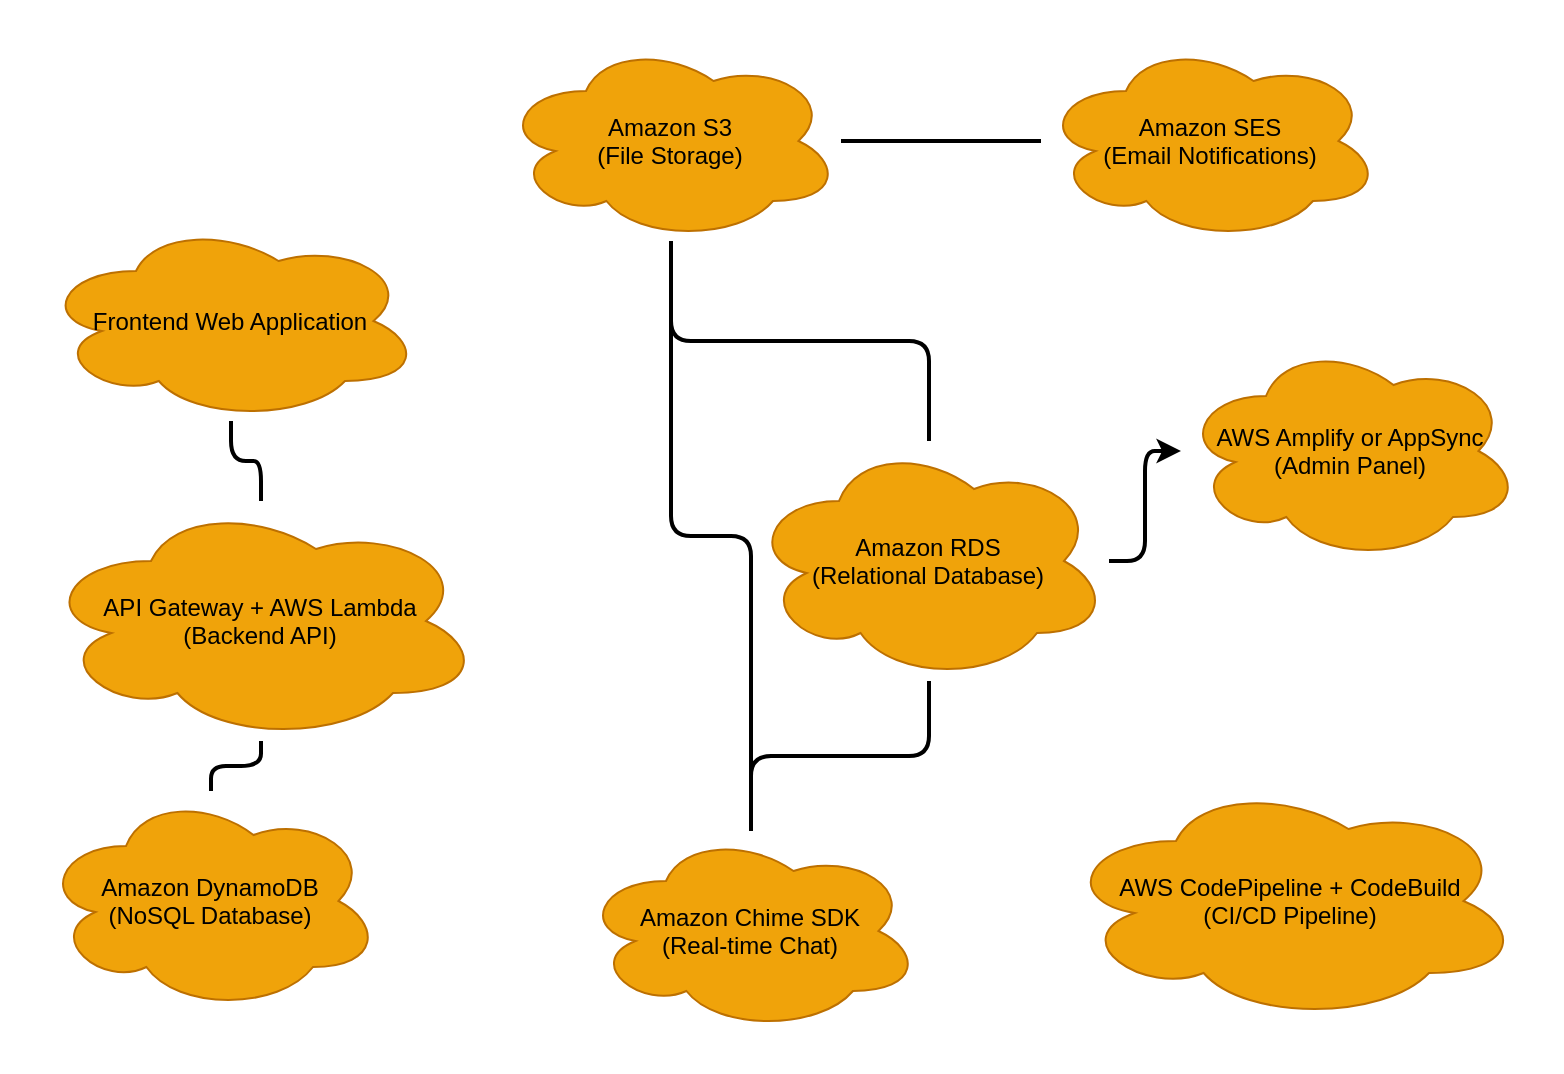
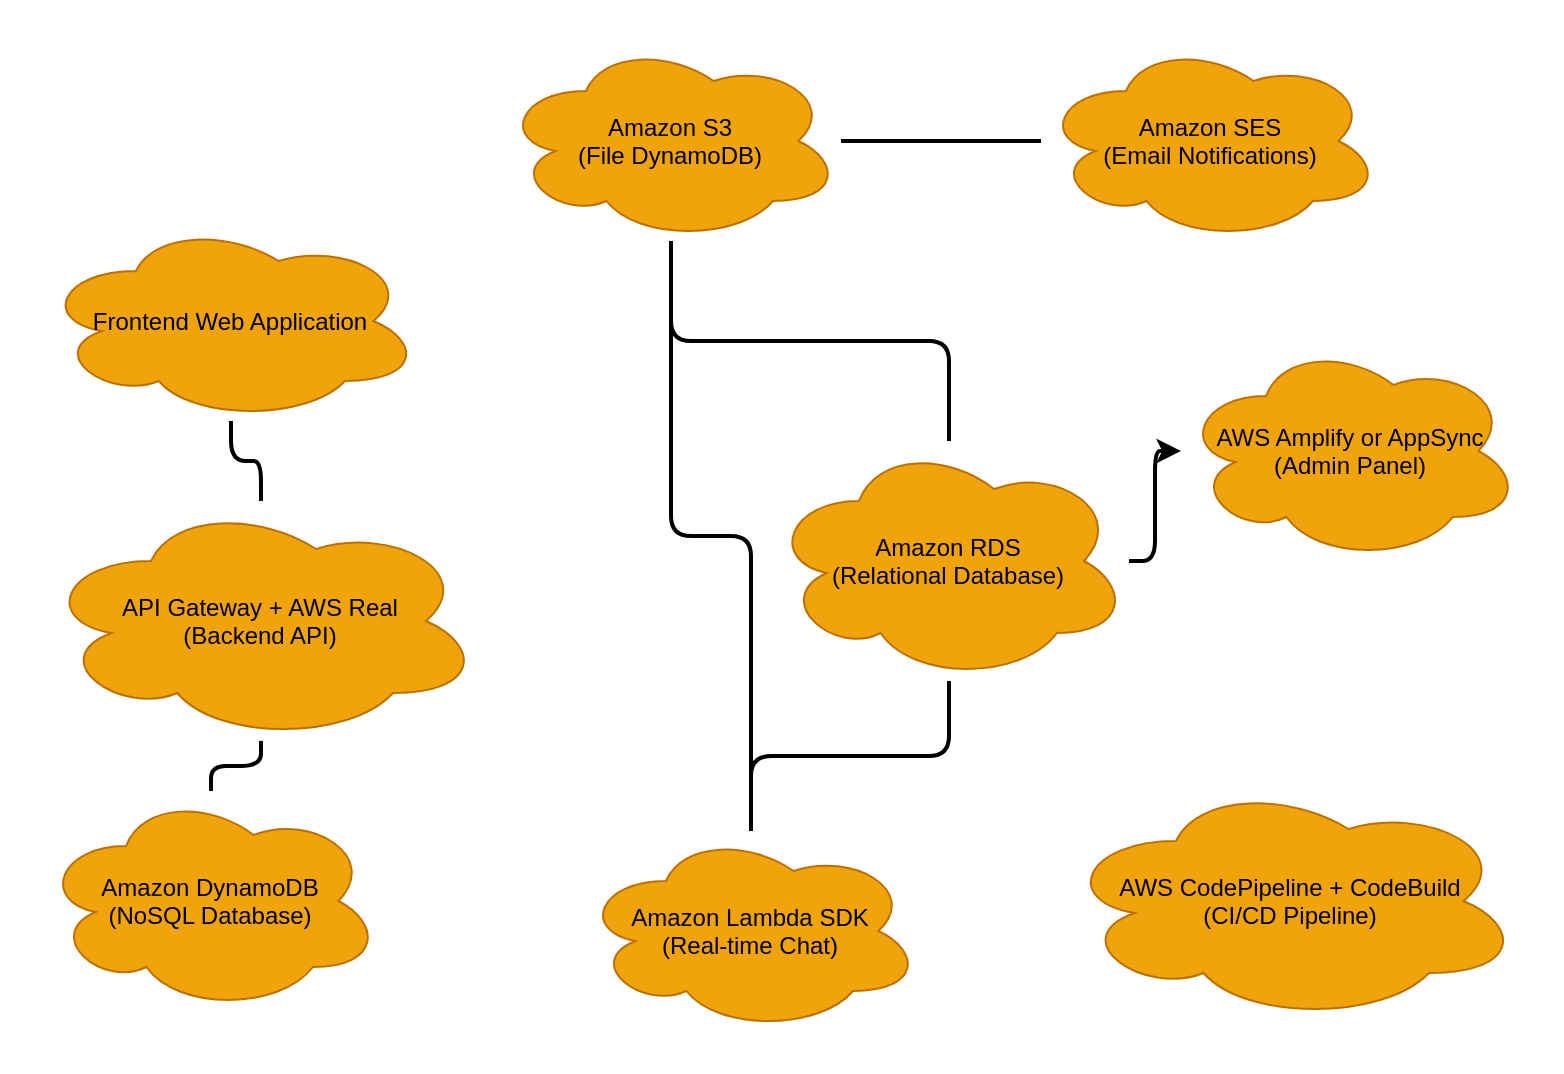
- <mxCell id="5" value="Amazon S3&#10;(File Storage)" style="shape=cloud;fillColor=#f0a30a;fontColor=#000000;strokeColor=#BD7000;" vertex="1" parent="1"><mxGeometry x="250" y="20" width="170" height="100" as="geometry" /></mxCell>
+ <mxCell id="5" value="Amazon S3&#10;(File DynamoDB)" style="shape=cloud;fillColor=#f0a30a;fontColor=#000000;strokeColor=#BD7000;" vertex="1" parent="1"><mxGeometry x="250" y="20" width="170" height="100" as="geometry" /></mxCell>
- <mxCell id="6" value="Amazon RDS&#10;(Relational Database)" style="shape=cloud;fillColor=#f0a30a;fontColor=#000000;strokeColor=#BD7000;" vertex="1" parent="1"><mxGeometry x="374" y="220" width="180" height="120" as="geometry" /></mxCell>
+ <mxCell id="6" value="Amazon RDS&#10;(Relational Database)" style="shape=cloud;fillColor=#f0a30a;fontColor=#000000;strokeColor=#BD7000;" vertex="1" parent="1"><mxGeometry x="384" y="220" width="180" height="120" as="geometry" /></mxCell>
- <mxCell id="3" value="API Gateway + AWS Lambda&#10;(Backend API)" style="shape=cloud;fillColor=#f0a30a;fontColor=#000000;strokeColor=#BD7000;" vertex="1" parent="1"><mxGeometry x="20" y="250" width="220" height="120" as="geometry" /></mxCell>
+ <mxCell id="3" value="API Gateway + AWS Real&#10;(Backend API)" style="shape=cloud;fillColor=#f0a30a;fontColor=#000000;strokeColor=#BD7000;" vertex="1" parent="1"><mxGeometry x="20" y="250" width="220" height="120" as="geometry" /></mxCell>
- <mxCell id="7" value="Amazon Chime SDK&#10;(Real-time Chat)" style="shape=cloud;fillColor=#f0a30a;fontColor=#000000;strokeColor=#BD7000;" vertex="1" parent="1"><mxGeometry x="290" y="415" width="170" height="100" as="geometry" /></mxCell>
+ <mxCell id="7" value="Amazon Lambda SDK&#10;(Real-time Chat)" style="shape=cloud;fillColor=#f0a30a;fontColor=#000000;strokeColor=#BD7000;" vertex="1" parent="1"><mxGeometry x="290" y="415" width="170" height="100" as="geometry" /></mxCell>
